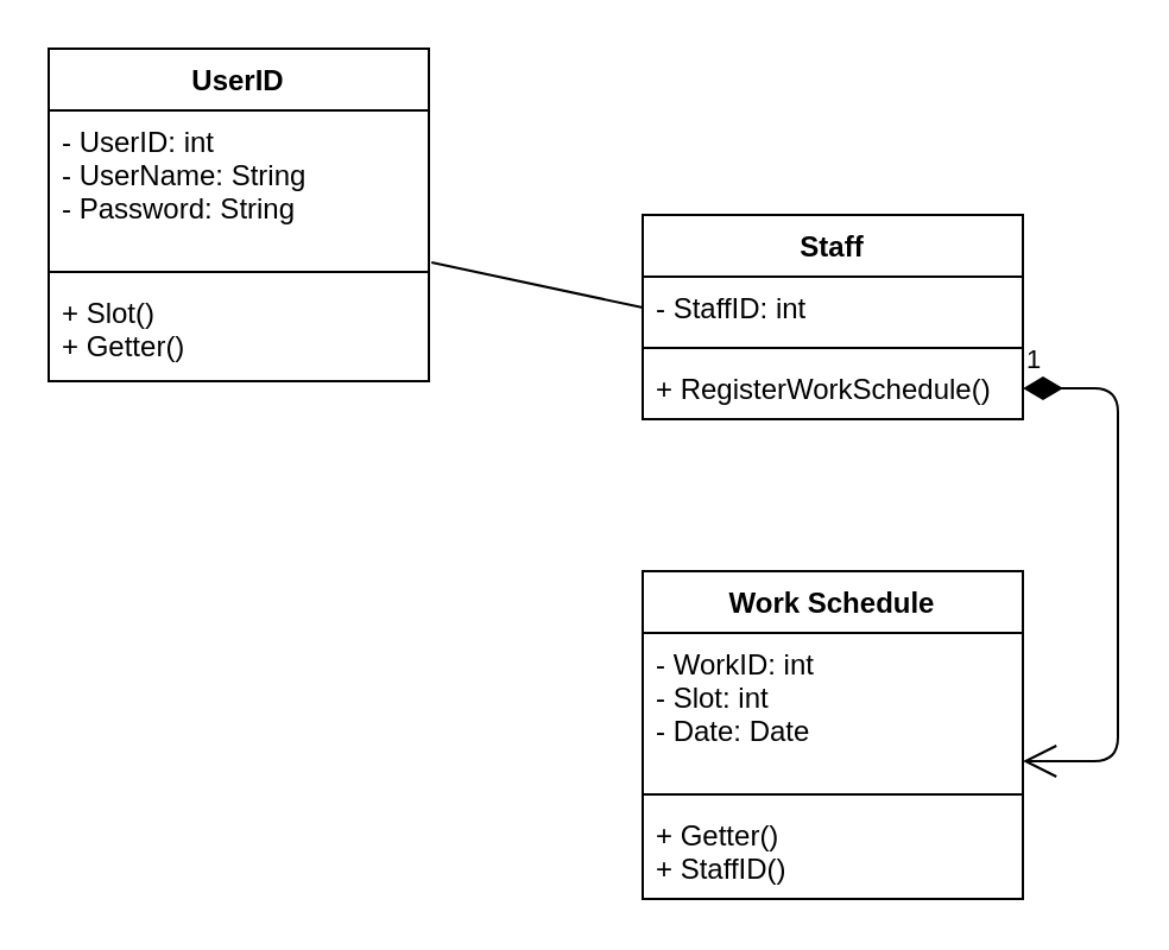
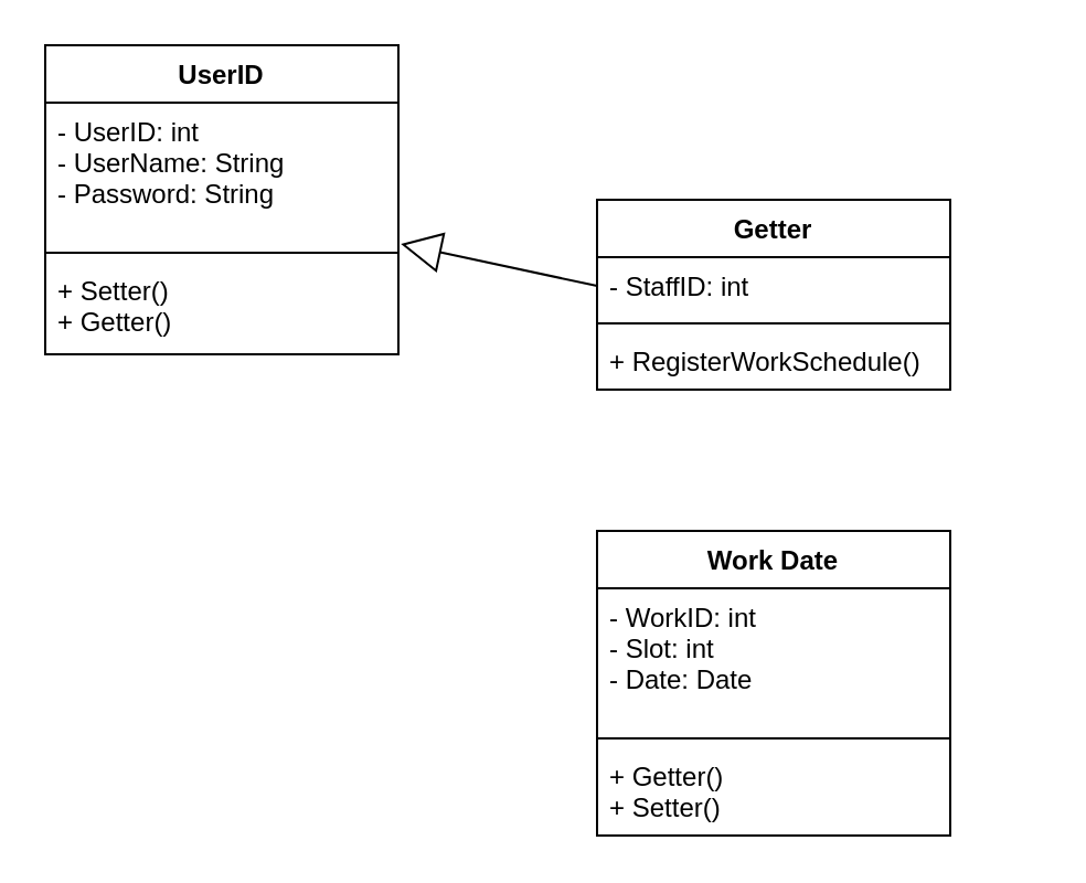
- <mxCell id="7" value="Staff" style="swimlane;fontStyle=1;align=center;verticalAlign=top;childLayout=stackLayout;horizontal=1;startSize=26;horizontalStack=0;resizeParent=1;resizeParentMax=0;resizeLast=0;collapsible=1;marginBottom=0;fillColor=none;" parent="1" vertex="1"><mxGeometry x="270" y="90" width="160" height="86" as="geometry" /></mxCell>
+ <mxCell id="7" value="Getter" style="swimlane;fontStyle=1;align=center;verticalAlign=top;childLayout=stackLayout;horizontal=1;startSize=26;horizontalStack=0;resizeParent=1;resizeParentMax=0;resizeLast=0;collapsible=1;marginBottom=0;fillColor=none;" parent="1" vertex="1"><mxGeometry x="270" y="90" width="160" height="86" as="geometry" /></mxCell>
- <mxCell id="2" value="" style="endArrow=none;endSize=16;endFill=0;html=1;entryX=1.007;entryY=1;entryDx=0;entryDy=0;exitX=0;exitY=0.5;exitDx=0;exitDy=0;entryPerimeter=0;" parent="1" source="8" target="4" edge="1"><mxGeometry width="160" relative="1" as="geometry"><mxPoint x="290" y="102" as="sourcePoint" /><mxPoint x="160" y="121" as="targetPoint" /></mxGeometry></mxCell>
+ <mxCell id="2" value="" style="endArrow=block;endSize=16;endFill=0;html=1;entryX=1.007;entryY=1;entryDx=0;entryDy=0;exitX=0;exitY=0.5;exitDx=0;exitDy=0;entryPerimeter=0;" parent="1" source="8" target="4" edge="1"><mxGeometry width="160" relative="1" as="geometry"><mxPoint x="290" y="102" as="sourcePoint" /><mxPoint x="160" y="121" as="targetPoint" /></mxGeometry></mxCell>
- <mxCell id="6" value="+ Slot()&#10;+ Getter()" style="text;strokeColor=none;fillColor=none;align=left;verticalAlign=top;spacingLeft=4;spacingRight=4;overflow=hidden;rotatable=0;points=[[0,0.5],[1,0.5]];portConstraint=eastwest;" parent="3" vertex="1"><mxGeometry y="98" width="160" height="42" as="geometry" /></mxCell>
+ <mxCell id="6" value="+ Setter()&#10;+ Getter()" style="text;strokeColor=none;fillColor=none;align=left;verticalAlign=top;spacingLeft=4;spacingRight=4;overflow=hidden;rotatable=0;points=[[0,0.5],[1,0.5]];portConstraint=eastwest;" parent="3" vertex="1"><mxGeometry y="98" width="160" height="42" as="geometry" /></mxCell>
- <mxCell id="15" value="1" style="endArrow=open;html=1;endSize=12;startArrow=diamondThin;startSize=14;startFill=1;edgeStyle=orthogonalEdgeStyle;align=left;verticalAlign=bottom;exitX=1;exitY=0.5;exitDx=0;exitDy=0;" edge="1" parent="1" source="10" target="12"><mxGeometry x="-1" y="3" relative="1" as="geometry"><mxPoint x="500" y="176" as="sourcePoint" /><mxPoint x="540" y="320" as="targetPoint" /><Array as="points"><mxPoint x="470" y="163" /><mxPoint x="470" y="320" /></Array></mxGeometry></mxCell>
- <mxCell id="11" value="Work Schedule" style="swimlane;fontStyle=1;align=center;verticalAlign=top;childLayout=stackLayout;horizontal=1;startSize=26;horizontalStack=0;resizeParent=1;resizeParentMax=0;resizeLast=0;collapsible=1;marginBottom=0;fillColor=none;" parent="1" vertex="1"><mxGeometry x="270" y="240" width="160" height="138" as="geometry" /></mxCell>
+ <mxCell id="11" value="Work Date" style="swimlane;fontStyle=1;align=center;verticalAlign=top;childLayout=stackLayout;horizontal=1;startSize=26;horizontalStack=0;resizeParent=1;resizeParentMax=0;resizeLast=0;collapsible=1;marginBottom=0;fillColor=none;" parent="1" vertex="1"><mxGeometry x="270" y="240" width="160" height="138" as="geometry" /></mxCell>
- <mxCell id="14" value="+ Getter()&#10;+ StaffID()" style="text;strokeColor=none;fillColor=none;align=left;verticalAlign=top;spacingLeft=4;spacingRight=4;overflow=hidden;rotatable=0;points=[[0,0.5],[1,0.5]];portConstraint=eastwest;" parent="11" vertex="1"><mxGeometry y="98" width="160" height="40" as="geometry" /></mxCell>
+ <mxCell id="14" value="+ Getter()&#10;+ Setter()" style="text;strokeColor=none;fillColor=none;align=left;verticalAlign=top;spacingLeft=4;spacingRight=4;overflow=hidden;rotatable=0;points=[[0,0.5],[1,0.5]];portConstraint=eastwest;" parent="11" vertex="1"><mxGeometry y="98" width="160" height="40" as="geometry" /></mxCell>
